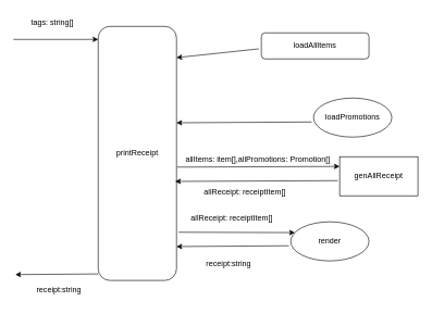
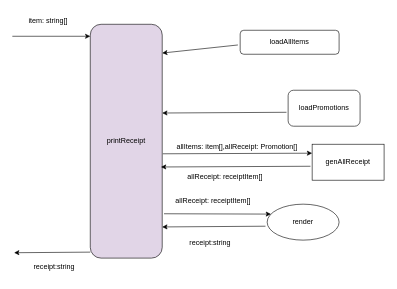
- <mxCell id="2" value="tags: string[]" style="text;strokeColor=none;align=center;fillColor=none;html=1;verticalAlign=middle;whiteSpace=wrap;rounded=0;" vertex="1" parent="1"><mxGeometry x="30" y="20" width="100" height="30" as="geometry" /></mxCell>
+ <mxCell id="2" value="item: string[]" style="text;strokeColor=none;align=center;fillColor=none;html=1;verticalAlign=middle;whiteSpace=wrap;rounded=0;" vertex="1" parent="1"><mxGeometry x="30" y="20" width="100" height="30" as="geometry" /></mxCell>
- <mxCell id="9" value="loadPromotions" style="ellipse;whiteSpace=wrap;html=1;" vertex="1" parent="1"><mxGeometry x="480" y="150" width="120" height="60" as="geometry" /></mxCell>
+ <mxCell id="9" value="loadPromotions" style="rounded=1;whiteSpace=wrap;html=1;" vertex="1" parent="1"><mxGeometry x="480" y="150" width="120" height="60" as="geometry" /></mxCell>
- <mxCell id="3" value="printReceipt" style="rounded=1;whiteSpace=wrap;html=1;" vertex="1" parent="1"><mxGeometry x="150" y="40" width="120" height="390" as="geometry" /></mxCell>
+ <mxCell id="3" value="printReceipt" style="rounded=1;whiteSpace=wrap;html=1;fillColor=#e1d5e7;" vertex="1" parent="1"><mxGeometry x="150" y="40" width="120" height="390" as="geometry" /></mxCell>
- <mxCell id="20" value="allItems: item[],allPromotions: Promotion[]" style="text;strokeColor=none;align=center;fillColor=none;html=1;verticalAlign=middle;whiteSpace=wrap;rounded=0;" vertex="1" parent="1"><mxGeometry x="280" y="230" width="230" height="30" as="geometry" /></mxCell>
+ <mxCell id="20" value="allItems: item[],allReceipt: Promotion[]" style="text;strokeColor=none;align=center;fillColor=none;html=1;verticalAlign=middle;whiteSpace=wrap;rounded=0;" vertex="1" parent="1"><mxGeometry x="280" y="230" width="230" height="30" as="geometry" /></mxCell>
